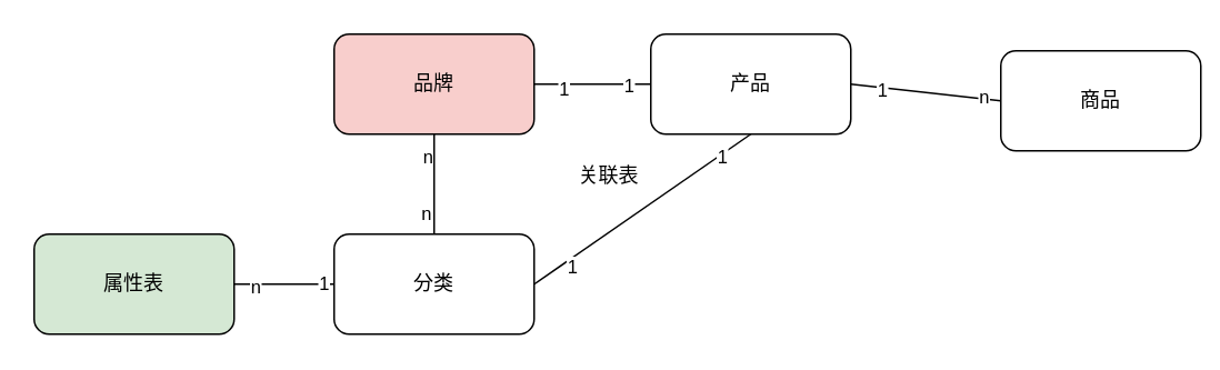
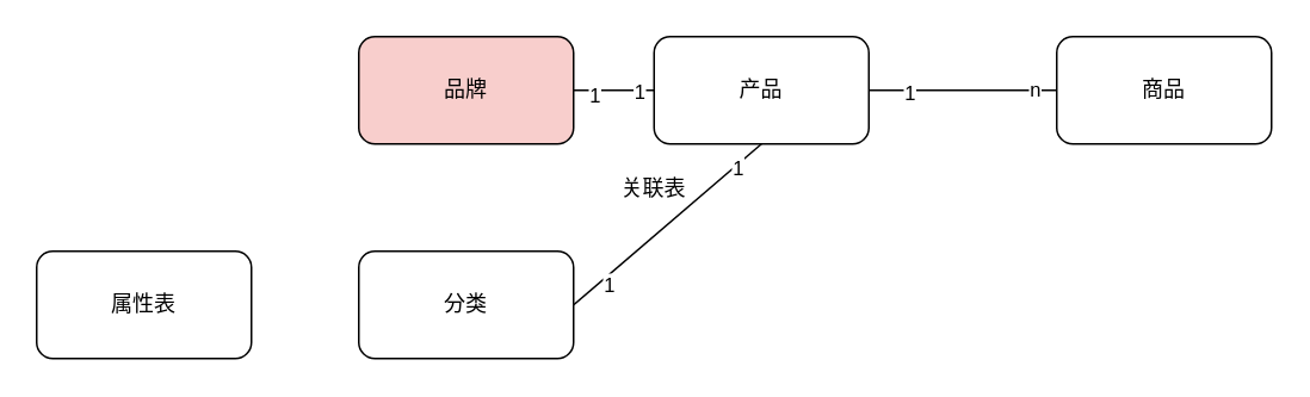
- <mxCell id="3" value="产品" style="rounded=1;whiteSpace=wrap;html=1;" parent="1" vertex="1"><mxGeometry x="390" y="20" width="120" height="60" as="geometry" /></mxCell>
+ <mxCell id="3" value="产品" style="rounded=1;whiteSpace=wrap;html=1;" parent="1" vertex="1"><mxGeometry x="365" y="20" width="120" height="60" as="geometry" /></mxCell>
- <mxCell id="4" value="商品" style="rounded=1;whiteSpace=wrap;html=1;" parent="1" vertex="1"><mxGeometry x="600" y="30" width="120" height="60" as="geometry" /></mxCell>
+ <mxCell id="4" value="商品" style="rounded=1;whiteSpace=wrap;html=1;" parent="1" vertex="1"><mxGeometry x="590" y="20" width="120" height="60" as="geometry" /></mxCell>
- <mxCell id="16" value="" style="endArrow=none;html=1;rounded=0;entryX=0.5;entryY=1;entryDx=0;entryDy=0;exitX=0.5;exitY=0;exitDx=0;exitDy=0;" parent="1" source="12" target="11" edge="1"><mxGeometry width="50" height="50" relative="1" as="geometry"><mxPoint x="410" y="200" as="sourcePoint" /><mxPoint x="460" y="150" as="targetPoint" /></mxGeometry></mxCell>
- <mxCell id="17" value="n" style="edgeLabel;html=1;align=right;verticalAlign=middle;resizable=0;points=[];" parent="16" vertex="1" connectable="0"><mxGeometry x="0.573" relative="1" as="geometry"><mxPoint as="offset" /></mxGeometry></mxCell>
- <mxCell id="18" value="n" style="edgeLabel;html=1;align=right;verticalAlign=middle;resizable=0;points=[];" parent="16" vertex="1" connectable="0"><mxGeometry x="-0.56" y="1" relative="1" as="geometry"><mxPoint as="offset" /></mxGeometry></mxCell>
- <mxCell id="2" value="属性表" style="rounded=1;whiteSpace=wrap;html=1;fillColor=#d5e8d4;" parent="1" vertex="1"><mxGeometry x="20" y="140" width="120" height="60" as="geometry" /></mxCell>
+ <mxCell id="2" value="属性表" style="rounded=1;whiteSpace=wrap;html=1;" parent="1" vertex="1"><mxGeometry x="20" y="140" width="120" height="60" as="geometry" /></mxCell>
- <mxCell id="5" value="" style="endArrow=none;html=1;rounded=0;entryX=1;entryY=0.5;entryDx=0;entryDy=0;exitX=0;exitY=0.5;exitDx=0;exitDy=0;strokeWidth=1;fontSize=11;align=center;fontStyle=0" parent="1" source="12" target="2" edge="1"><mxGeometry width="50" height="50" relative="1" as="geometry"><mxPoint x="430" y="-20" as="sourcePoint" /><mxPoint x="480" y="-70" as="targetPoint" /></mxGeometry></mxCell>
- <mxCell id="6" value="1" style="edgeLabel;html=1;align=center;verticalAlign=middle;resizable=0;points=[];fontSize=11;" parent="5" vertex="1" connectable="0"><mxGeometry x="-0.759" y="-1" relative="1" as="geometry"><mxPoint as="offset" /></mxGeometry></mxCell>
- <mxCell id="7" value="n" style="edgeLabel;html=1;align=center;verticalAlign=middle;resizable=0;points=[];" parent="5" vertex="1" connectable="0"><mxGeometry x="0.586" y="1" relative="1" as="geometry"><mxPoint as="offset" /></mxGeometry></mxCell>
